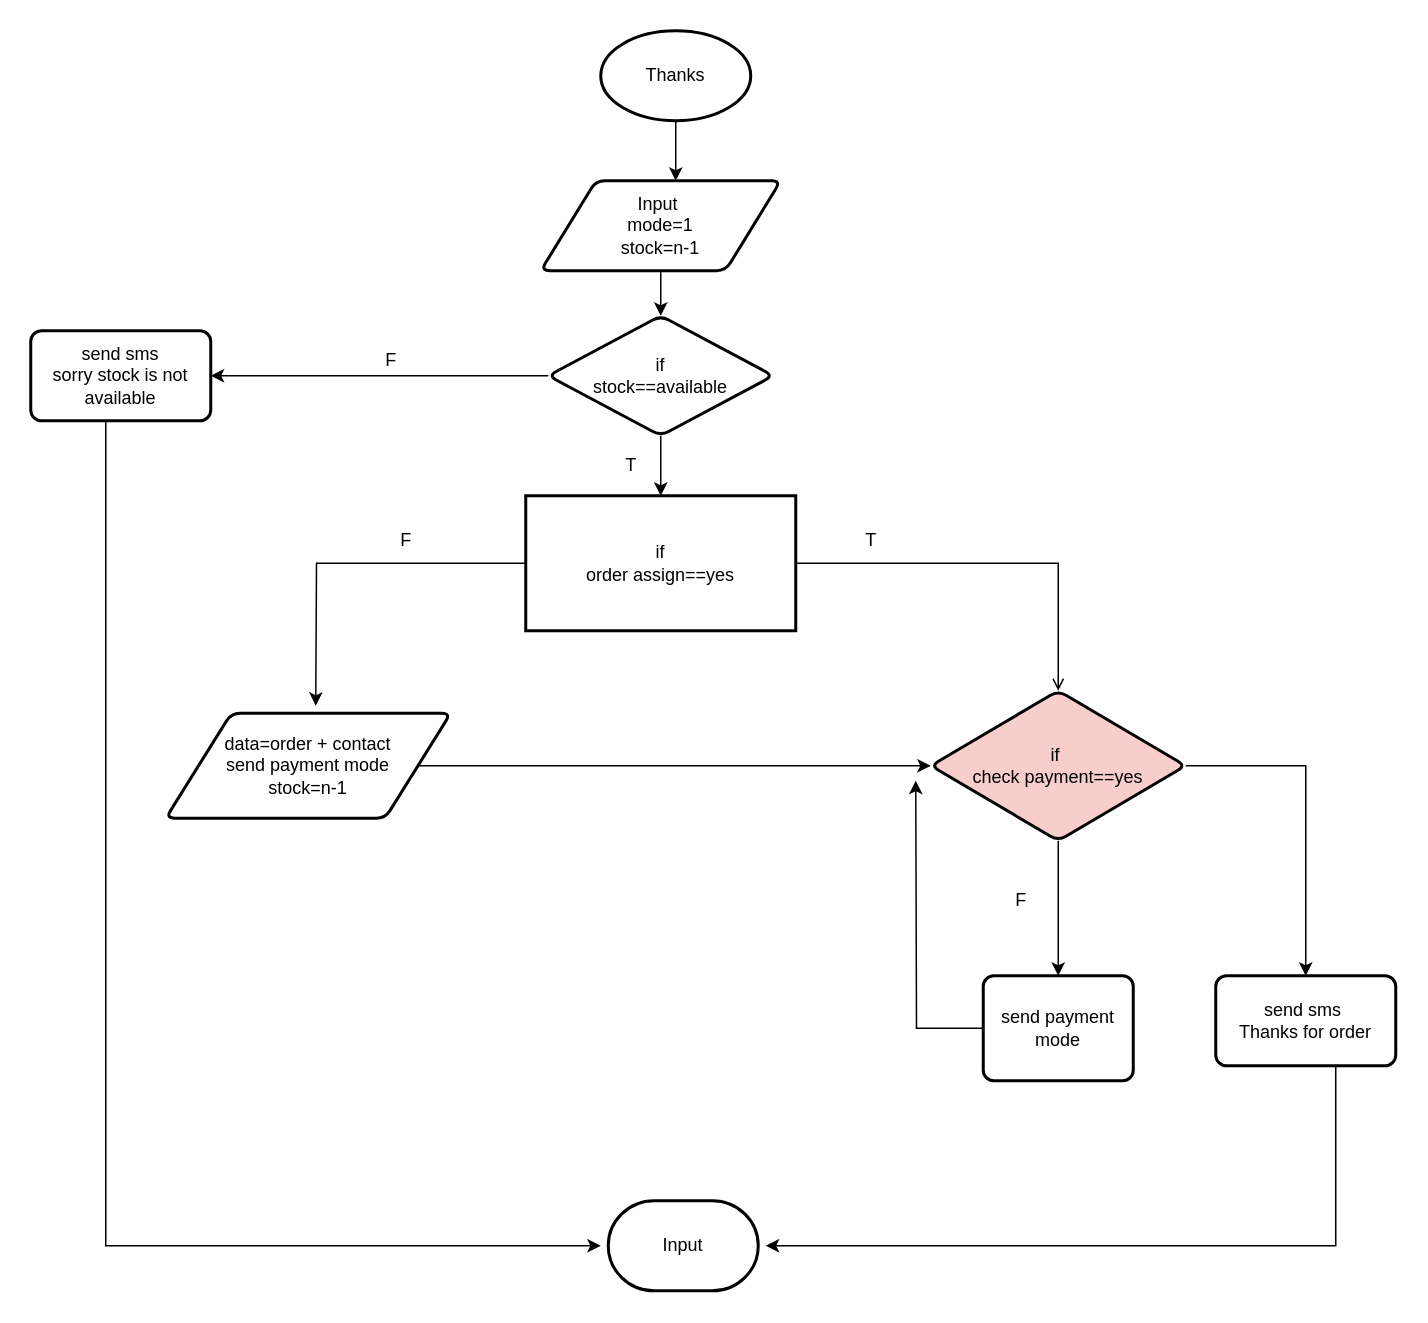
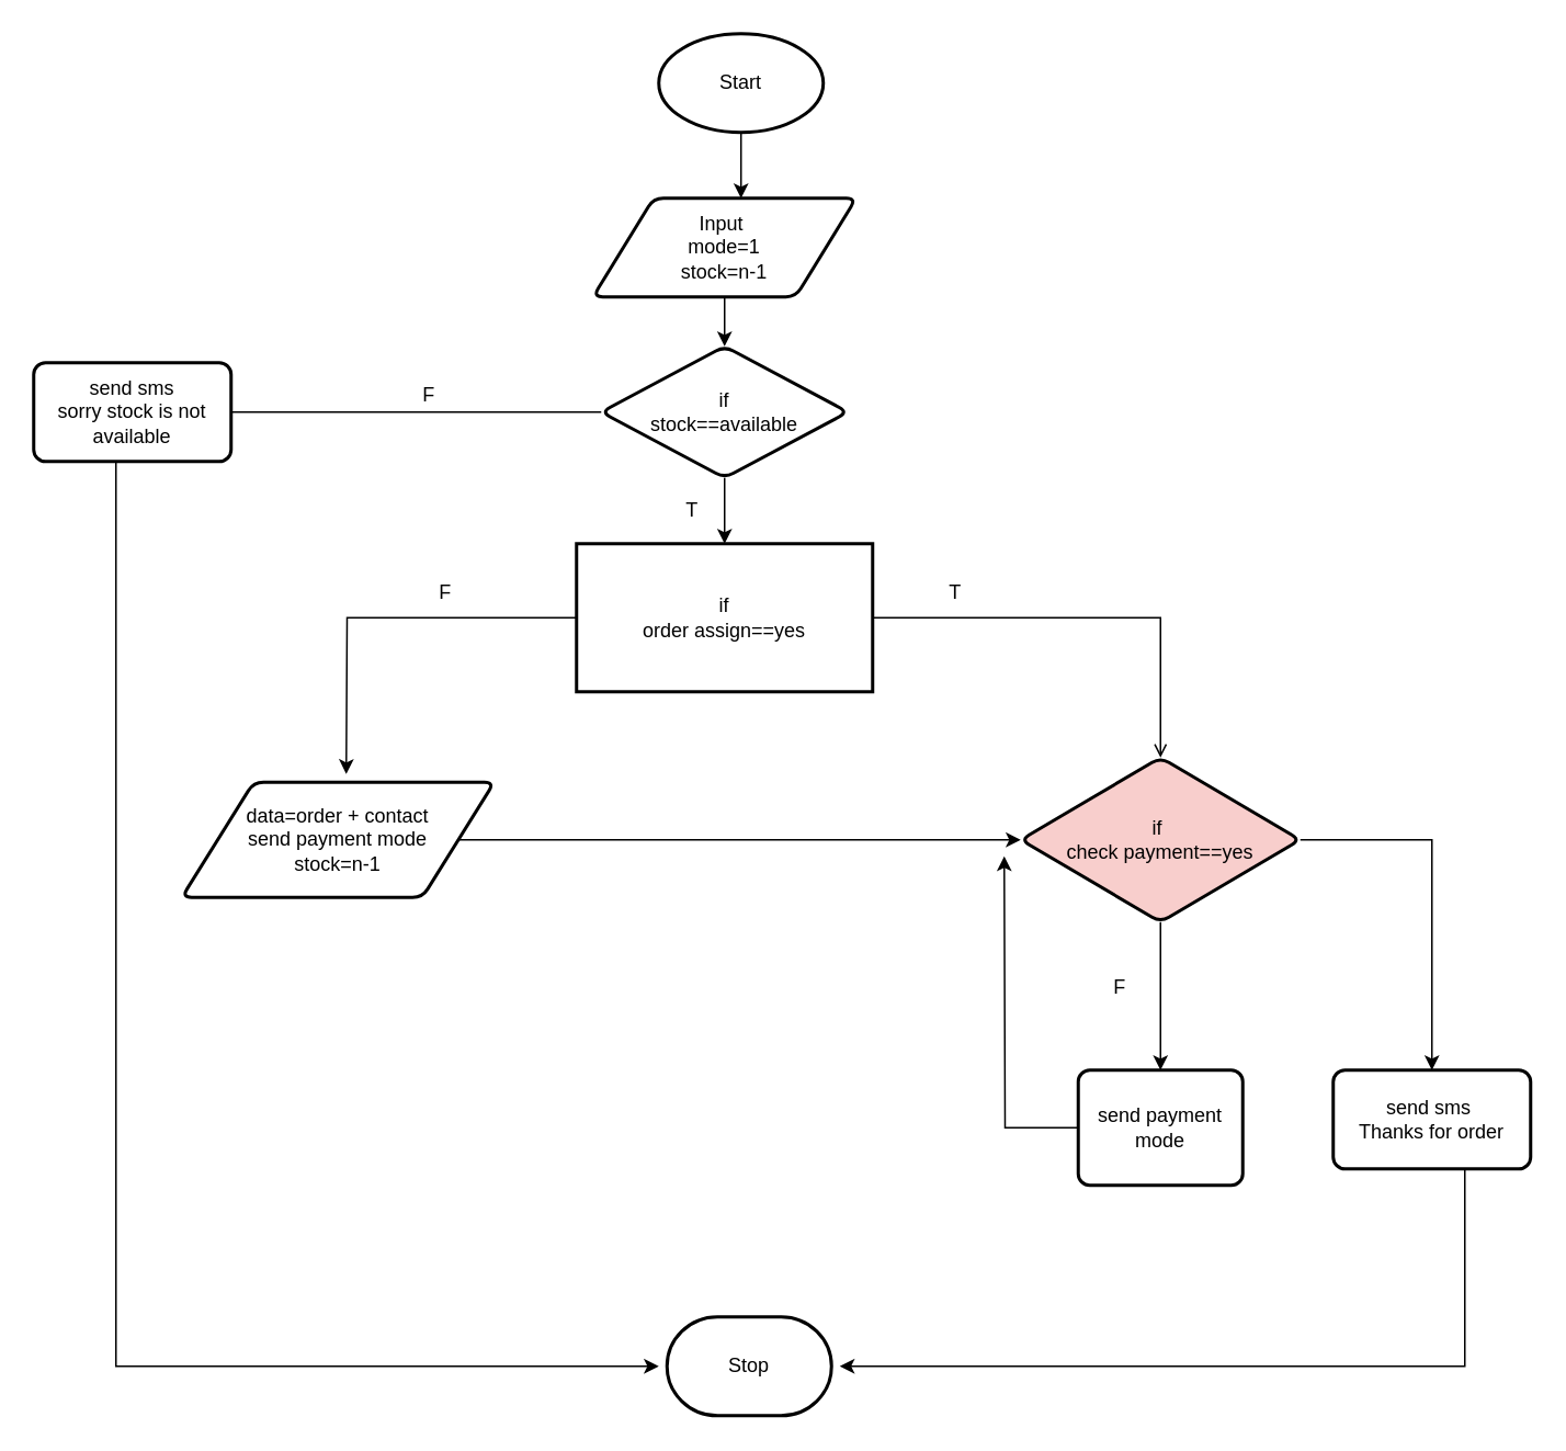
- <mxCell id="3" value="Thanks" style="strokeWidth=2;html=1;shape=mxgraph.flowchart.start_1;whiteSpace=wrap;" vertex="1" parent="1"><mxGeometry x="400" y="20" width="100" height="60" as="geometry" /></mxCell>
+ <mxCell id="3" value="Start" style="strokeWidth=2;html=1;shape=mxgraph.flowchart.start_1;whiteSpace=wrap;" vertex="1" parent="1"><mxGeometry x="400" y="20" width="100" height="60" as="geometry" /></mxCell>
- <mxCell id="15" value="" style="edgeStyle=orthogonalEdgeStyle;rounded=0;orthogonalLoop=1;jettySize=auto;html=1;" edge="1" parent="1" source="16" target="27"><mxGeometry relative="1" as="geometry" /></mxCell>
+ <mxCell id="15" value="" style="edgeStyle=orthogonalEdgeStyle;rounded=0;orthogonalLoop=1;jettySize=auto;html=1;endArrow=none;" edge="1" parent="1" source="16" target="27"><mxGeometry relative="1" as="geometry" /></mxCell>
- <mxCell id="25" value="Input" style="strokeWidth=2;html=1;shape=mxgraph.flowchart.terminator;whiteSpace=wrap;" vertex="1" parent="1"><mxGeometry x="405" y="800" width="100" height="60" as="geometry" /></mxCell>
+ <mxCell id="25" value="Stop" style="strokeWidth=2;html=1;shape=mxgraph.flowchart.terminator;whiteSpace=wrap;" vertex="1" parent="1"><mxGeometry x="405" y="800" width="100" height="60" as="geometry" /></mxCell>
